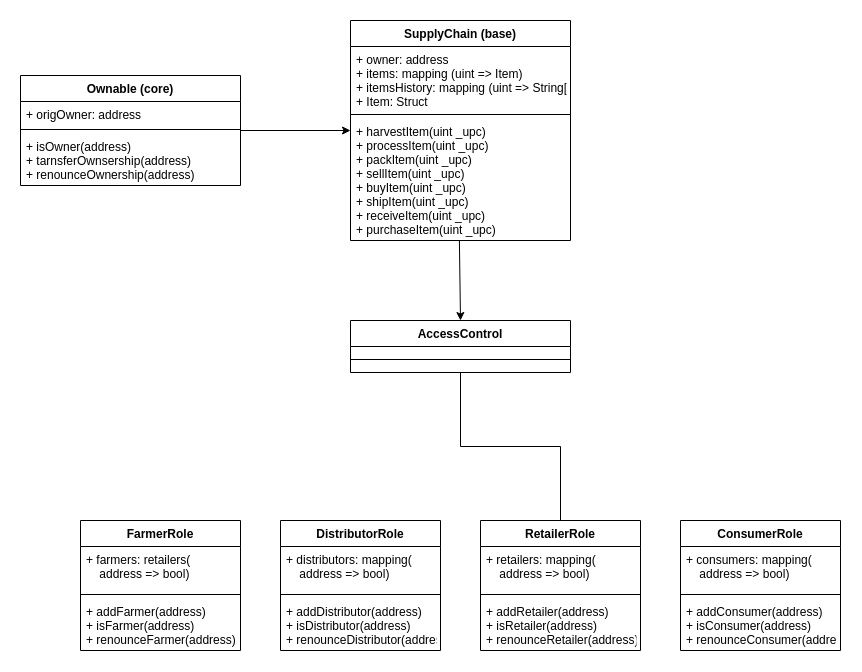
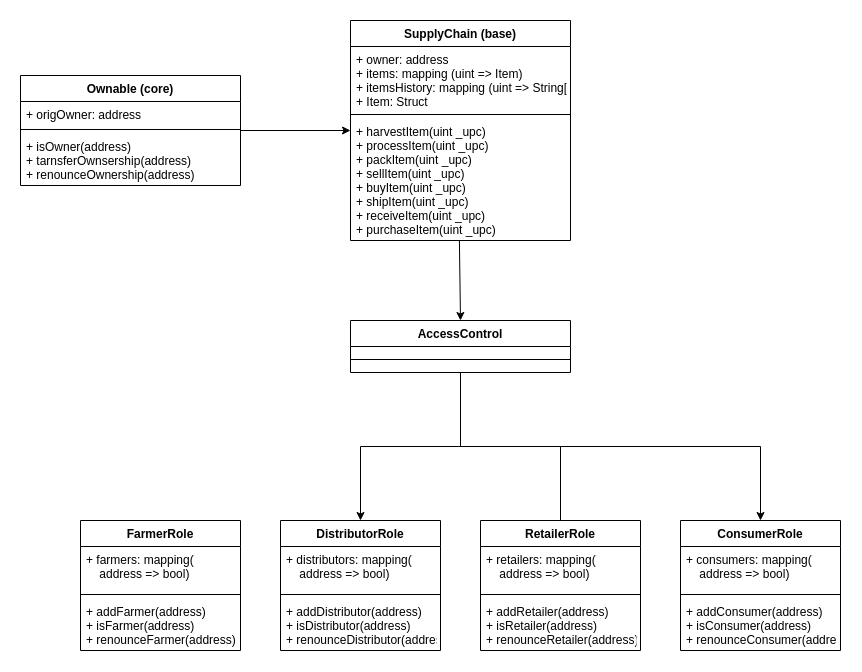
+ <mxCell id="21" value="" style="edgeStyle=orthogonalEdgeStyle;rounded=0;orthogonalLoop=1;jettySize=auto;html=1;entryX=0.5;entryY=0;entryDx=0;entryDy=0;exitX=0.5;exitY=1;exitDx=0;exitDy=0;" edge="1" parent="1" source="3" target="9"><mxGeometry relative="1" as="geometry"><mxPoint x="460" y="444" as="sourcePoint" /><mxPoint x="570" y="530" as="targetPoint" /></mxGeometry></mxCell>
+ <mxCell id="22" value="" style="edgeStyle=orthogonalEdgeStyle;rounded=0;orthogonalLoop=1;jettySize=auto;html=1;entryX=0.5;entryY=0;entryDx=0;entryDy=0;exitX=0.5;exitY=1;exitDx=0;exitDy=0;" edge="1" parent="1" source="3" target="17"><mxGeometry relative="1" as="geometry"><mxPoint x="620" y="490" as="sourcePoint" /><mxPoint x="570" y="530" as="targetPoint" /></mxGeometry></mxCell>
- <mxCell id="6" value="+ farmers: retailers( &#10;    address =&gt; bool)" style="text;strokeColor=none;fillColor=none;align=left;verticalAlign=top;spacingLeft=4;spacingRight=4;overflow=hidden;rotatable=0;points=[[0,0.5],[1,0.5]];portConstraint=eastwest;" parent="5" vertex="1"><mxGeometry y="26" width="160" height="44" as="geometry" /></mxCell>
+ <mxCell id="6" value="+ farmers: mapping( &#10;    address =&gt; bool)" style="text;strokeColor=none;fillColor=none;align=left;verticalAlign=top;spacingLeft=4;spacingRight=4;overflow=hidden;rotatable=0;points=[[0,0.5],[1,0.5]];portConstraint=eastwest;" parent="5" vertex="1"><mxGeometry y="26" width="160" height="44" as="geometry" /></mxCell>
